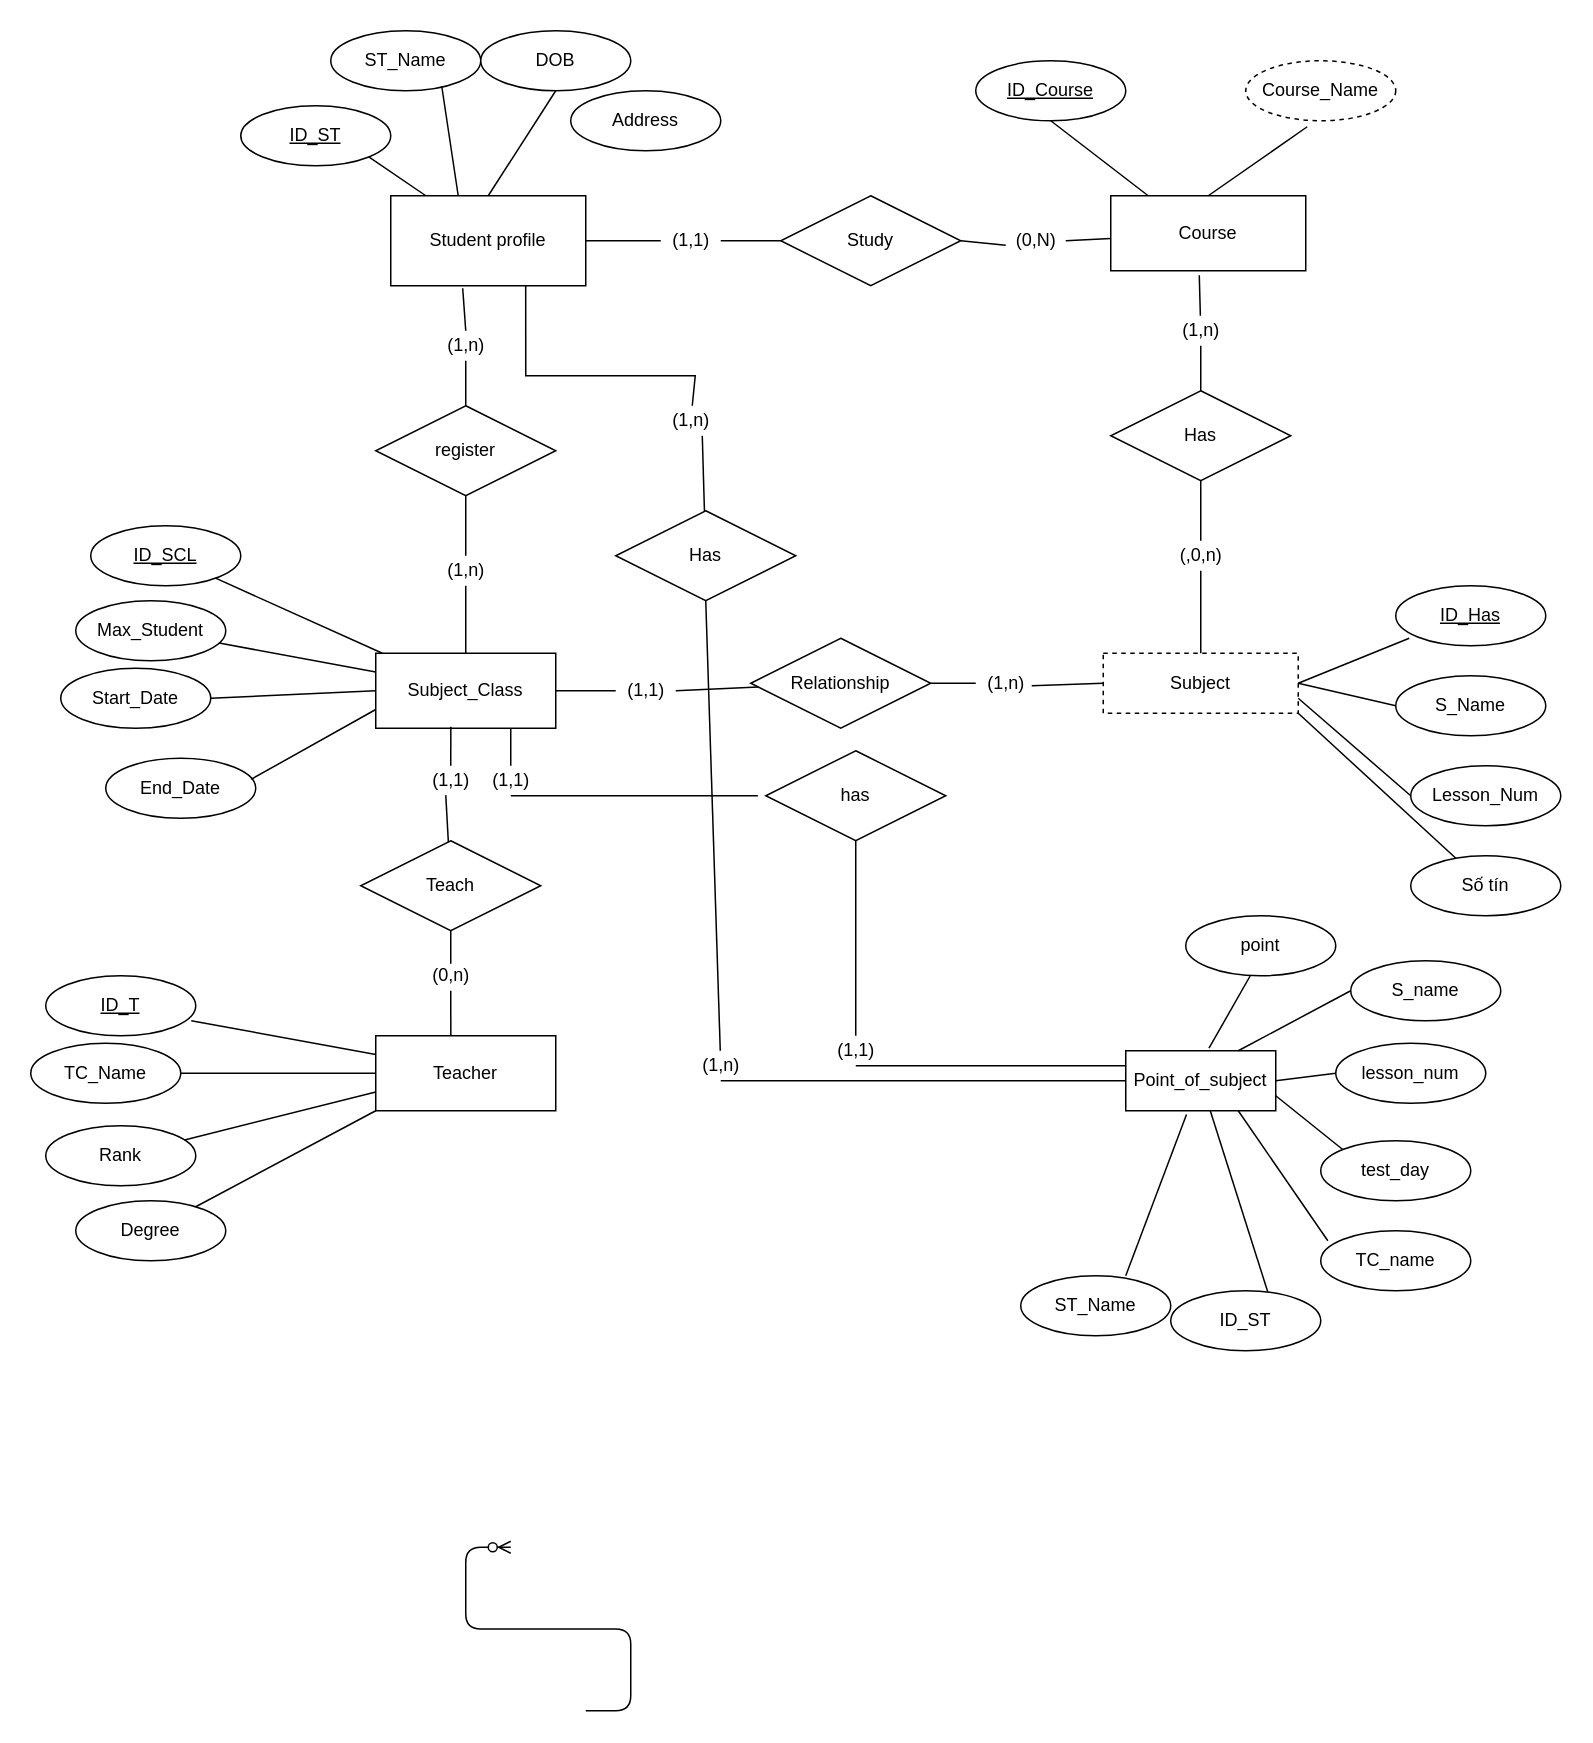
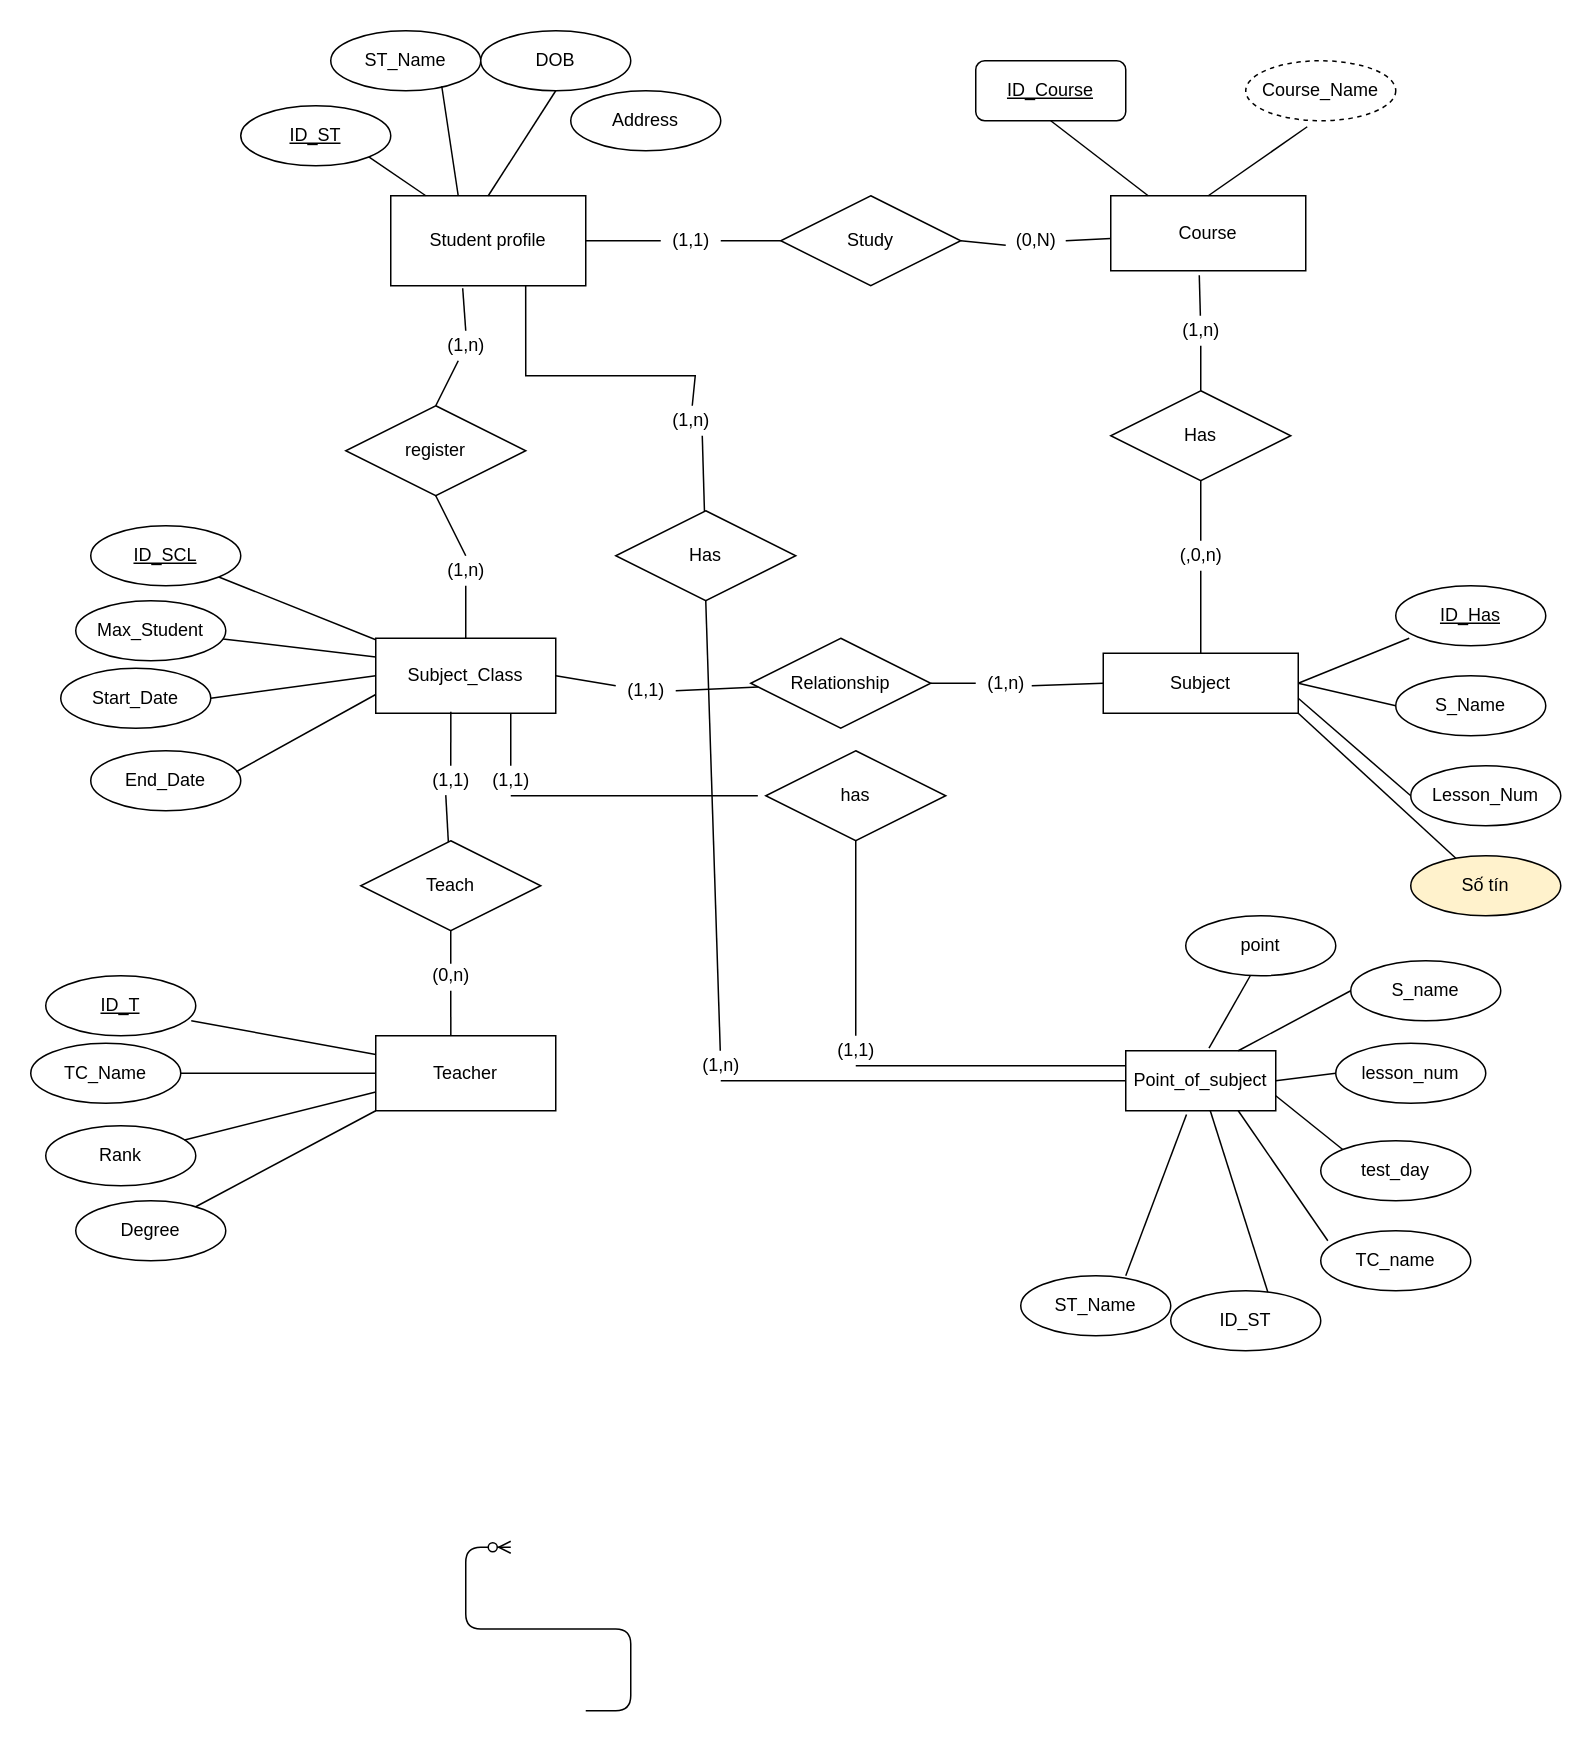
- <mxCell id="13" value="ID_Course" style="ellipse;whiteSpace=wrap;html=1;align=center;fontStyle=4;" vertex="1" parent="1"><mxGeometry x="650" y="40" width="100" height="40" as="geometry" /></mxCell>
+ <mxCell id="13" value="ID_Course" style="whiteSpace=wrap;html=1;align=center;fontStyle=4;rounded=1;" vertex="1" parent="1"><mxGeometry x="650" y="40" width="100" height="40" as="geometry" /></mxCell>
- <mxCell id="71" value="register" style="shape=rhombus;perimeter=rhombusPerimeter;whiteSpace=wrap;html=1;align=center;" vertex="1" parent="1"><mxGeometry x="250" y="270" width="120" height="60" as="geometry" /></mxCell>
+ <mxCell id="71" value="register" style="shape=rhombus;perimeter=rhombusPerimeter;whiteSpace=wrap;html=1;align=center;" vertex="1" parent="1"><mxGeometry x="230" y="270" width="120" height="60" as="geometry" /></mxCell>
- <mxCell id="24" value="Subject" style="whiteSpace=wrap;html=1;align=center;dashed=1;" vertex="1" parent="1"><mxGeometry x="735" y="435" width="130" height="40" as="geometry" /></mxCell>
+ <mxCell id="24" value="Subject" style="whiteSpace=wrap;html=1;align=center;" vertex="1" parent="1"><mxGeometry x="735" y="435" width="130" height="40" as="geometry" /></mxCell>
- <mxCell id="39" value="Subject_Class" style="whiteSpace=wrap;html=1;align=center;" vertex="1" parent="1"><mxGeometry x="250" y="435" width="120" height="50" as="geometry" /></mxCell>
+ <mxCell id="39" value="Subject_Class" style="whiteSpace=wrap;html=1;align=center;" vertex="1" parent="1"><mxGeometry x="250" y="425" width="120" height="50" as="geometry" /></mxCell>
- <mxCell id="43" value="End_Date" style="ellipse;whiteSpace=wrap;html=1;align=center;" vertex="1" parent="1"><mxGeometry x="70" y="505" width="100" height="40" as="geometry" /></mxCell>
+ <mxCell id="43" value="End_Date" style="ellipse;whiteSpace=wrap;html=1;align=center;" vertex="1" parent="1"><mxGeometry x="60" y="500" width="100" height="40" as="geometry" /></mxCell>
- <mxCell id="31" value="Số tín" style="ellipse;whiteSpace=wrap;html=1;align=center;" vertex="1" parent="1"><mxGeometry x="940" y="570" width="100" height="40" as="geometry" /></mxCell>
+ <mxCell id="31" value="Số tín" style="ellipse;whiteSpace=wrap;html=1;align=center;fillColor=#fff2cc;" vertex="1" parent="1"><mxGeometry x="940" y="570" width="100" height="40" as="geometry" /></mxCell>
